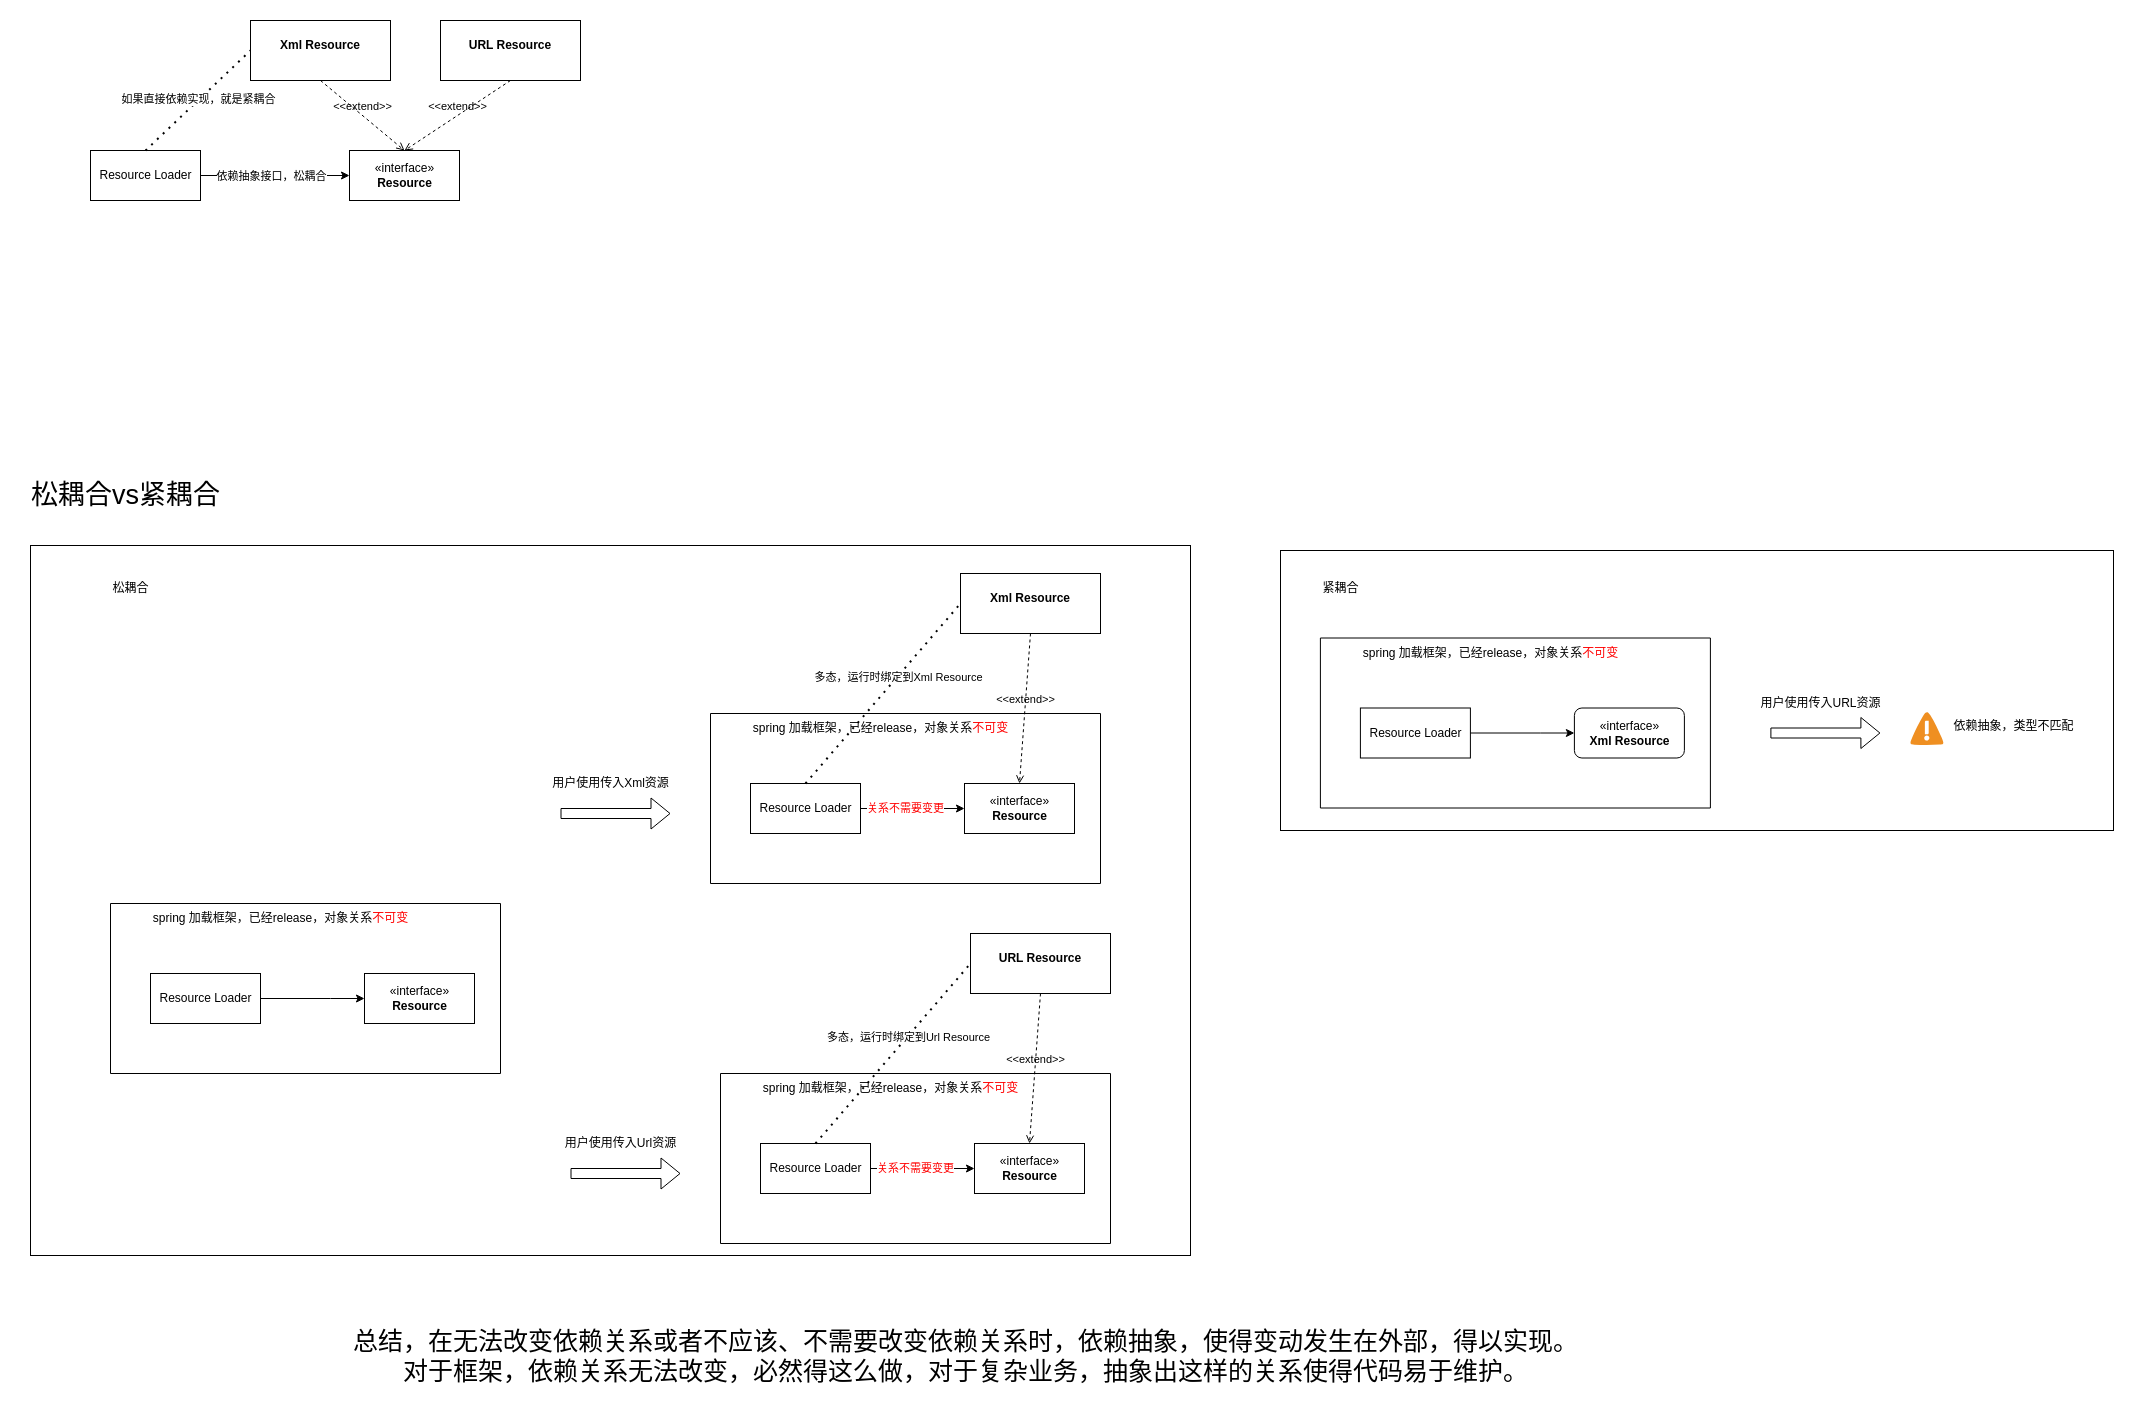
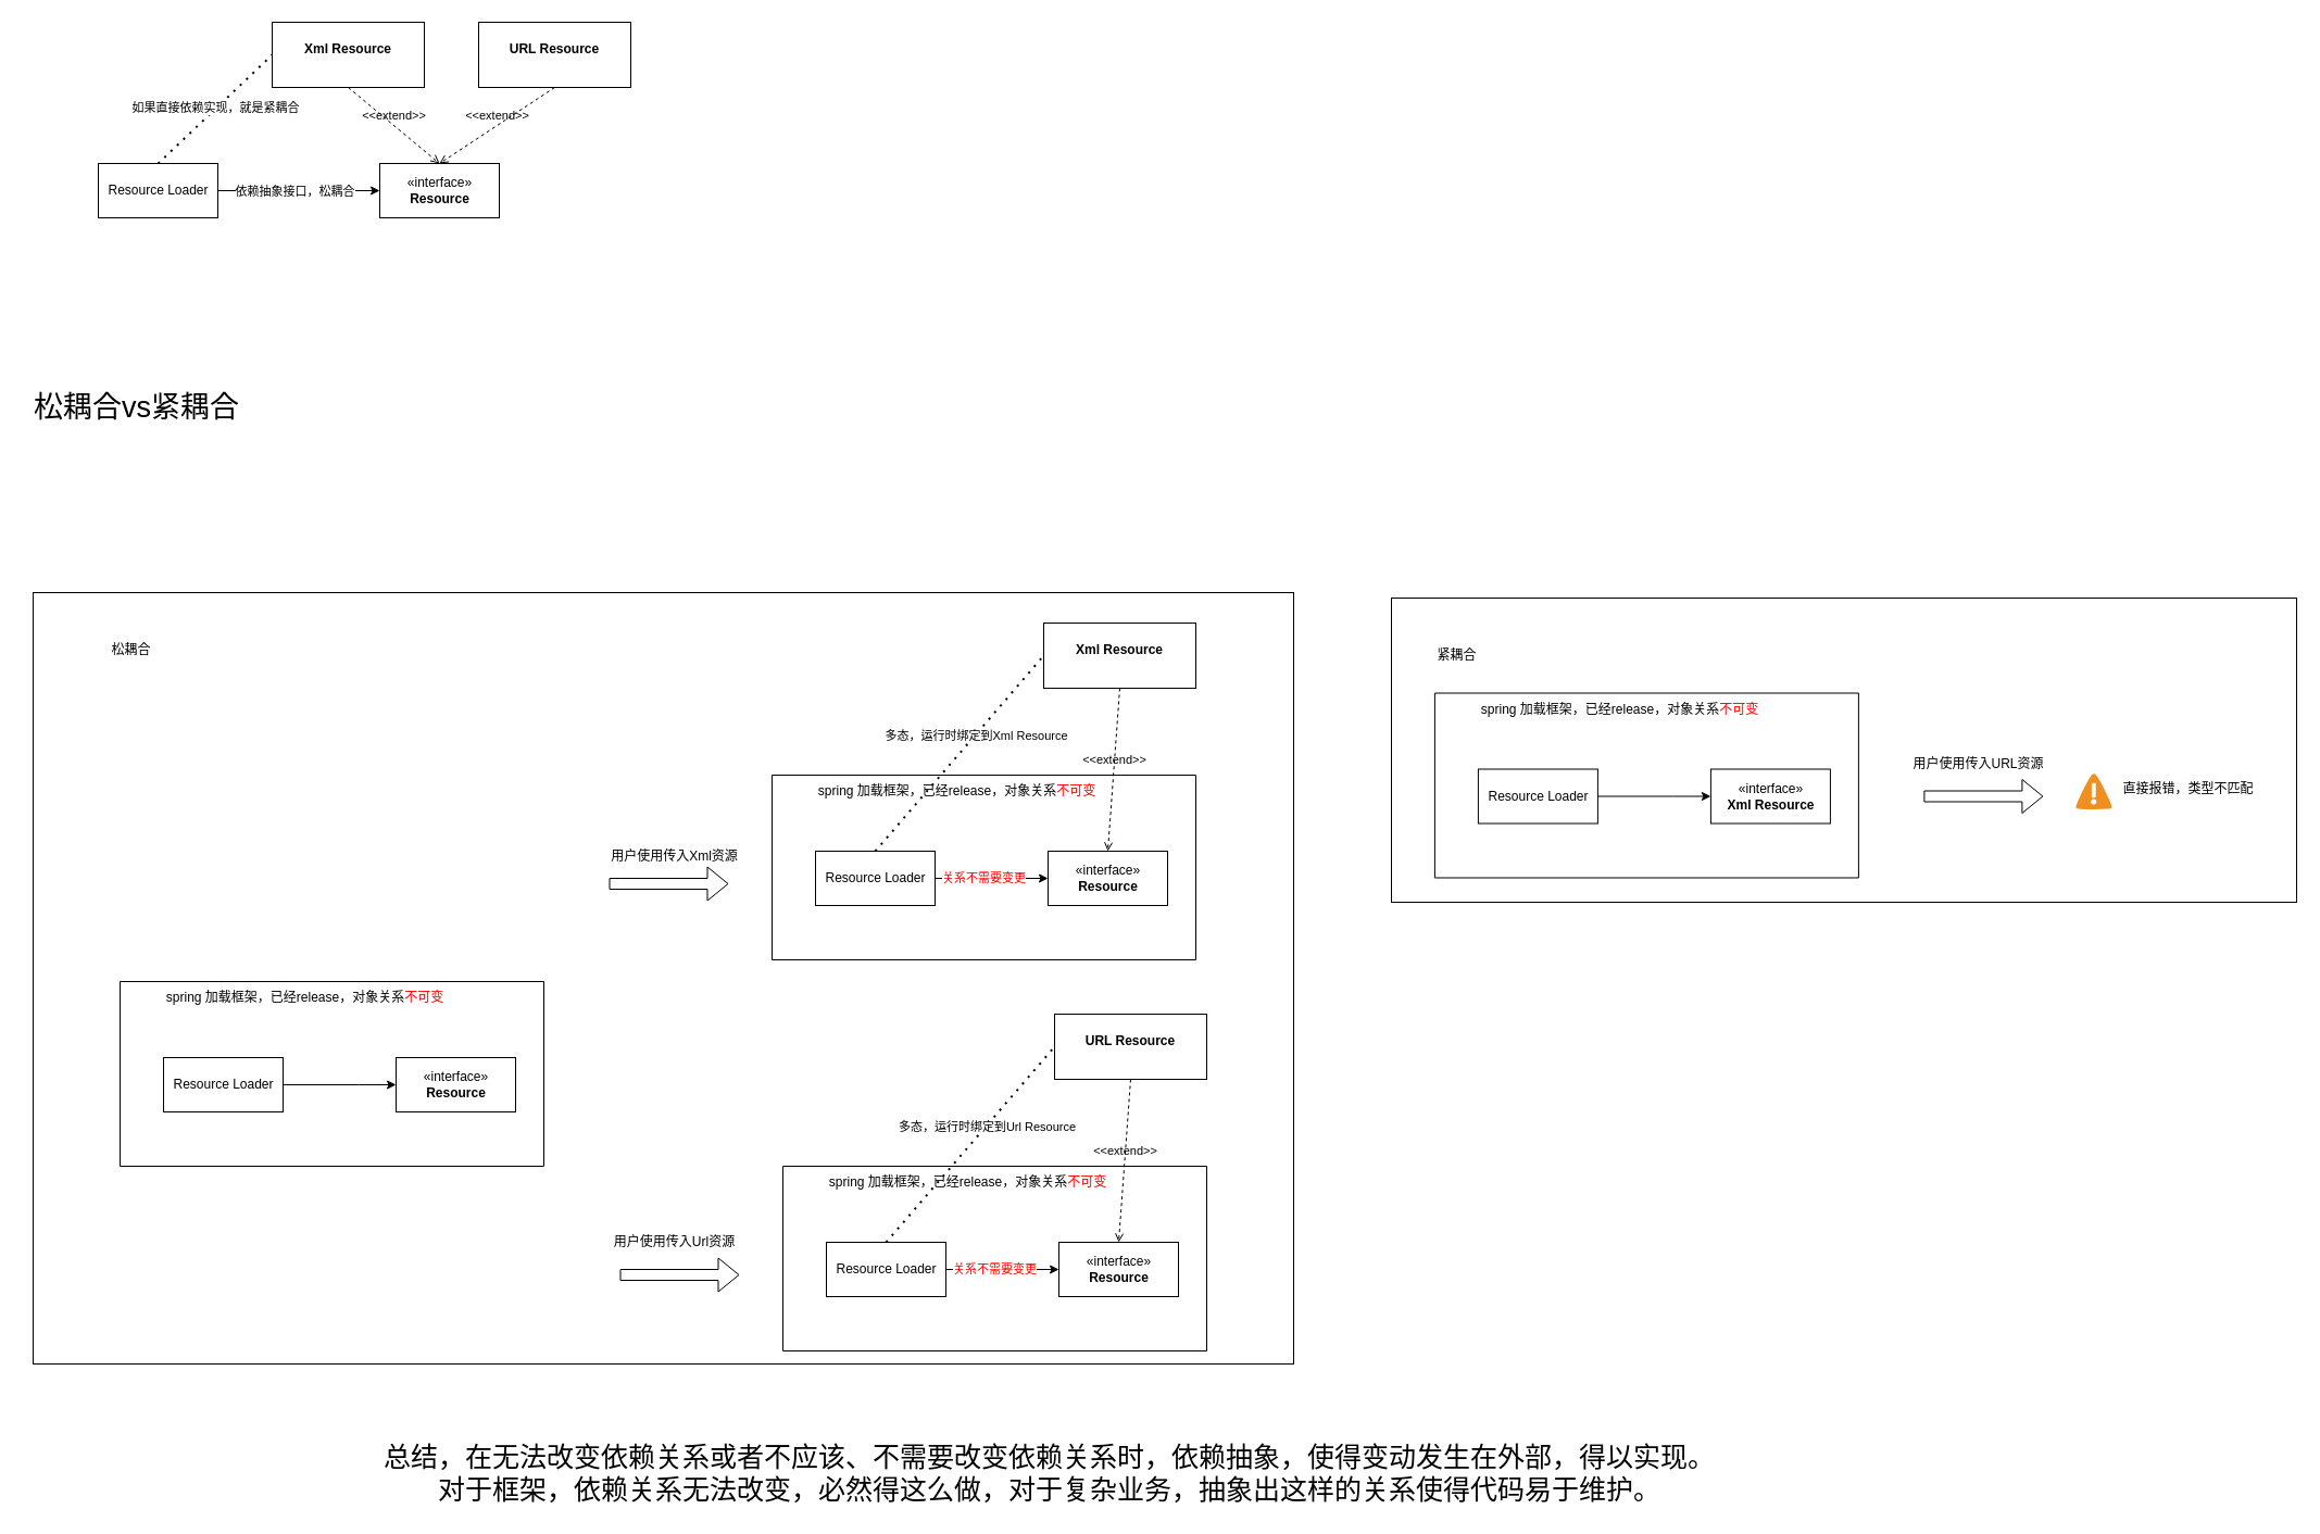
- <mxCell id="12" value="松耦合vs紧耦合" style="text;html=1;align=center;verticalAlign=middle;resizable=0;points=[];autosize=1;strokeColor=none;fillColor=none;fontSize=27;" parent="1" vertex="1"><mxGeometry x="20" y="470" width="210" height="50" as="geometry" /></mxCell>
+ <mxCell id="12" value="松耦合vs紧耦合" style="text;html=1;align=center;verticalAlign=middle;resizable=0;points=[];autosize=1;strokeColor=none;fillColor=none;fontSize=27;" parent="1" vertex="1"><mxGeometry x="20" y="350" width="210" height="50" as="geometry" /></mxCell>
- <mxCell id="48" value="&lt;font color=&quot;#000000&quot;&gt;紧耦合&lt;/font&gt;" style="text;html=1;align=center;verticalAlign=middle;resizable=0;points=[];autosize=1;strokeColor=none;fillColor=none;fontColor=#FF0000;" parent="46" vertex="1"><mxGeometry x="29.9" y="22.5" width="60" height="30" as="geometry" /></mxCell>
+ <mxCell id="48" value="&lt;font color=&quot;#000000&quot;&gt;紧耦合&lt;/font&gt;" style="text;html=1;align=center;verticalAlign=middle;resizable=0;points=[];autosize=1;strokeColor=none;fillColor=none;fontColor=#FF0000;" parent="46" vertex="1"><mxGeometry x="29.9" y="37.5" width="60" height="30" as="geometry" /></mxCell>
- <mxCell id="15" value="松耦合" style="text;html=1;align=center;verticalAlign=middle;resizable=0;points=[];autosize=1;strokeColor=none;fillColor=none;" parent="13" vertex="1"><mxGeometry x="70" y="28" width="60" height="30" as="geometry" /></mxCell>
+ <mxCell id="15" value="松耦合" style="text;html=1;align=center;verticalAlign=middle;resizable=0;points=[];autosize=1;strokeColor=none;fillColor=none;" parent="13" vertex="1"><mxGeometry x="60" y="38" width="60" height="30" as="geometry" /></mxCell>
- <mxCell id="57" value="依赖抽象，类型不匹配" style="text;html=1;align=center;verticalAlign=middle;resizable=0;points=[];autosize=1;strokeColor=none;fillColor=none;fontColor=#000000;" parent="46" vertex="1"><mxGeometry x="663.1" y="161.48" width="140" height="30" as="geometry" /></mxCell>
+ <mxCell id="57" value="直接报错，类型不匹配" style="text;html=1;align=center;verticalAlign=middle;resizable=0;points=[];autosize=1;strokeColor=none;fillColor=none;fontColor=#000000;" parent="46" vertex="1"><mxGeometry x="663.1" y="161.48" width="140" height="30" as="geometry" /></mxCell>
- <mxCell id="52" value="«interface»&lt;br&gt;&lt;b&gt;Xml Resource&lt;/b&gt;" style="html=1;rounded=1;" parent="49" vertex="1"><mxGeometry x="254" y="70" width="110" height="50" as="geometry" /></mxCell>
+ <mxCell id="52" value="«interface»&lt;br&gt;&lt;b&gt;Xml Resource&lt;/b&gt;" style="html=1;" parent="49" vertex="1"><mxGeometry x="254" y="70" width="110" height="50" as="geometry" /></mxCell>
- <mxCell id="28" value="&lt;font color=&quot;#000000&quot;&gt;用户使用传入Xml资源&lt;/font&gt;" style="text;html=1;align=center;verticalAlign=middle;resizable=0;points=[];autosize=1;strokeColor=none;fillColor=none;fontColor=#FF0000;" parent="13" vertex="1"><mxGeometry x="510" y="223" width="140" height="30" as="geometry" /></mxCell>
+ <mxCell id="28" value="&lt;font color=&quot;#000000&quot;&gt;用户使用传入Xml资源&lt;/font&gt;" style="text;html=1;align=center;verticalAlign=middle;resizable=0;points=[];autosize=1;strokeColor=none;fillColor=none;fontColor=#FF0000;" parent="13" vertex="1"><mxGeometry x="520" y="228" width="140" height="30" as="geometry" /></mxCell>
